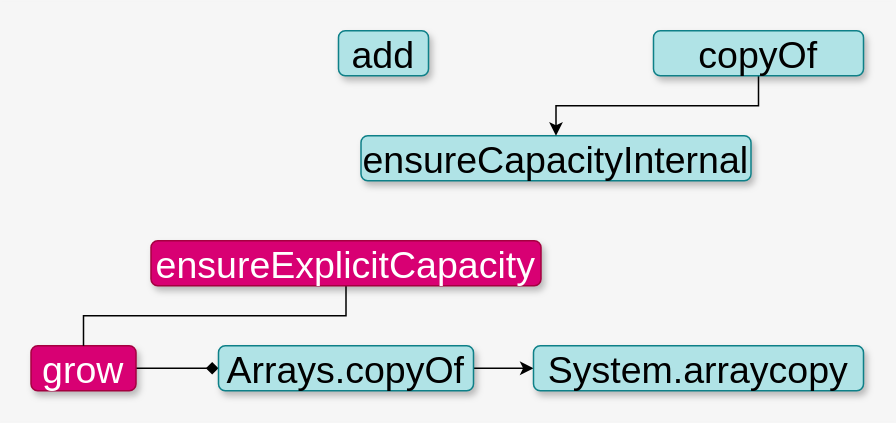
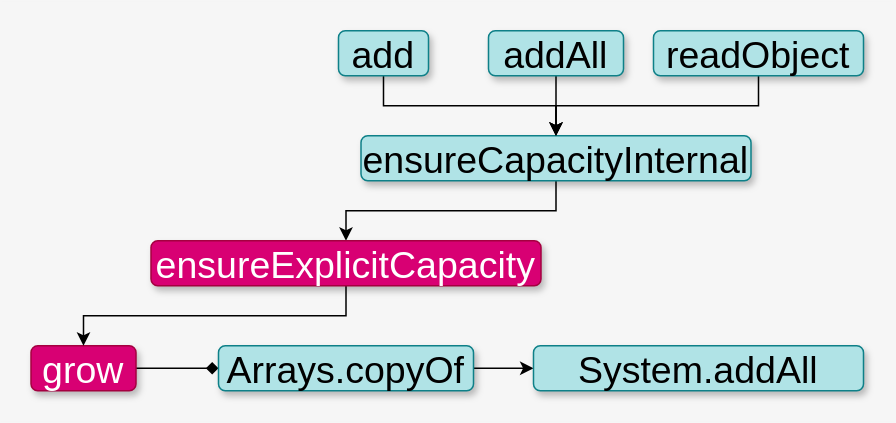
+ <mxCell id="12" value="addAll" style="text;html=1;strokeColor=#0e8088;fillColor=#b0e3e6;align=center;verticalAlign=middle;whiteSpace=wrap;rounded=1;shadow=1;fontSize=25;glass=0;" vertex="1" parent="1"><mxGeometry x="325" y="20" width="90" height="30" as="geometry" /></mxCell>
- <mxCell id="14" value="copyOf" style="text;html=1;strokeColor=#0e8088;fillColor=#b0e3e6;align=center;verticalAlign=middle;whiteSpace=wrap;rounded=1;shadow=1;fontSize=25;glass=0;" vertex="1" parent="1"><mxGeometry x="435" y="20" width="140" height="30" as="geometry" /></mxCell>
+ <mxCell id="14" value="readObject" style="text;html=1;strokeColor=#0e8088;fillColor=#b0e3e6;align=center;verticalAlign=middle;whiteSpace=wrap;rounded=1;shadow=1;fontSize=25;glass=0;" vertex="1" parent="1"><mxGeometry x="435" y="20" width="140" height="30" as="geometry" /></mxCell>
+ <mxCell id="11" style="edgeStyle=orthogonalEdgeStyle;rounded=0;orthogonalLoop=1;jettySize=auto;html=1;exitX=0.5;exitY=1;exitDx=0;exitDy=0;fontSize=25;fontColor=#FFFFFF;" edge="1" parent="1" source="12" target="3"><mxGeometry relative="1" as="geometry" /></mxCell>
+ <mxCell id="9" style="edgeStyle=orthogonalEdgeStyle;rounded=0;orthogonalLoop=1;jettySize=auto;html=1;exitX=0.5;exitY=1;exitDx=0;exitDy=0;fontSize=25;fontColor=#FFFFFF;" edge="1" parent="1" source="10" target="3"><mxGeometry relative="1" as="geometry" /></mxCell>
+ <mxCell id="2" style="edgeStyle=orthogonalEdgeStyle;rounded=0;orthogonalLoop=1;jettySize=auto;html=1;exitX=0.5;exitY=1;exitDx=0;exitDy=0;fontSize=25;fontColor=#FFFFFF;" edge="1" parent="1" source="3" target="16"><mxGeometry relative="1" as="geometry" /></mxCell>
- <mxCell id="15" style="edgeStyle=orthogonalEdgeStyle;rounded=0;orthogonalLoop=1;jettySize=auto;html=1;exitX=0.5;exitY=1;exitDx=0;exitDy=0;entryX=0.5;entryY=0;entryDx=0;entryDy=0;fontSize=25;fontColor=#FFFFFF;endArrow=none;" edge="1" parent="1" source="16" target="5"><mxGeometry relative="1" as="geometry" /></mxCell>
+ <mxCell id="15" style="edgeStyle=orthogonalEdgeStyle;rounded=0;orthogonalLoop=1;jettySize=auto;html=1;exitX=0.5;exitY=1;exitDx=0;exitDy=0;entryX=0.5;entryY=0;entryDx=0;entryDy=0;fontSize=25;fontColor=#FFFFFF;" edge="1" parent="1" source="16" target="5"><mxGeometry relative="1" as="geometry" /></mxCell>
- <mxCell id="8" value="System.arraycopy" style="text;html=1;strokeColor=#0e8088;fillColor=#b0e3e6;align=center;verticalAlign=middle;whiteSpace=wrap;rounded=1;shadow=1;fontSize=25;glass=0;" vertex="1" parent="1"><mxGeometry x="355" y="230" width="220" height="30" as="geometry" /></mxCell>
+ <mxCell id="8" value="System.addAll" style="text;html=1;strokeColor=#0e8088;fillColor=#b0e3e6;align=center;verticalAlign=middle;whiteSpace=wrap;rounded=1;shadow=1;fontSize=25;glass=0;" vertex="1" parent="1"><mxGeometry x="355" y="230" width="220" height="30" as="geometry" /></mxCell>
